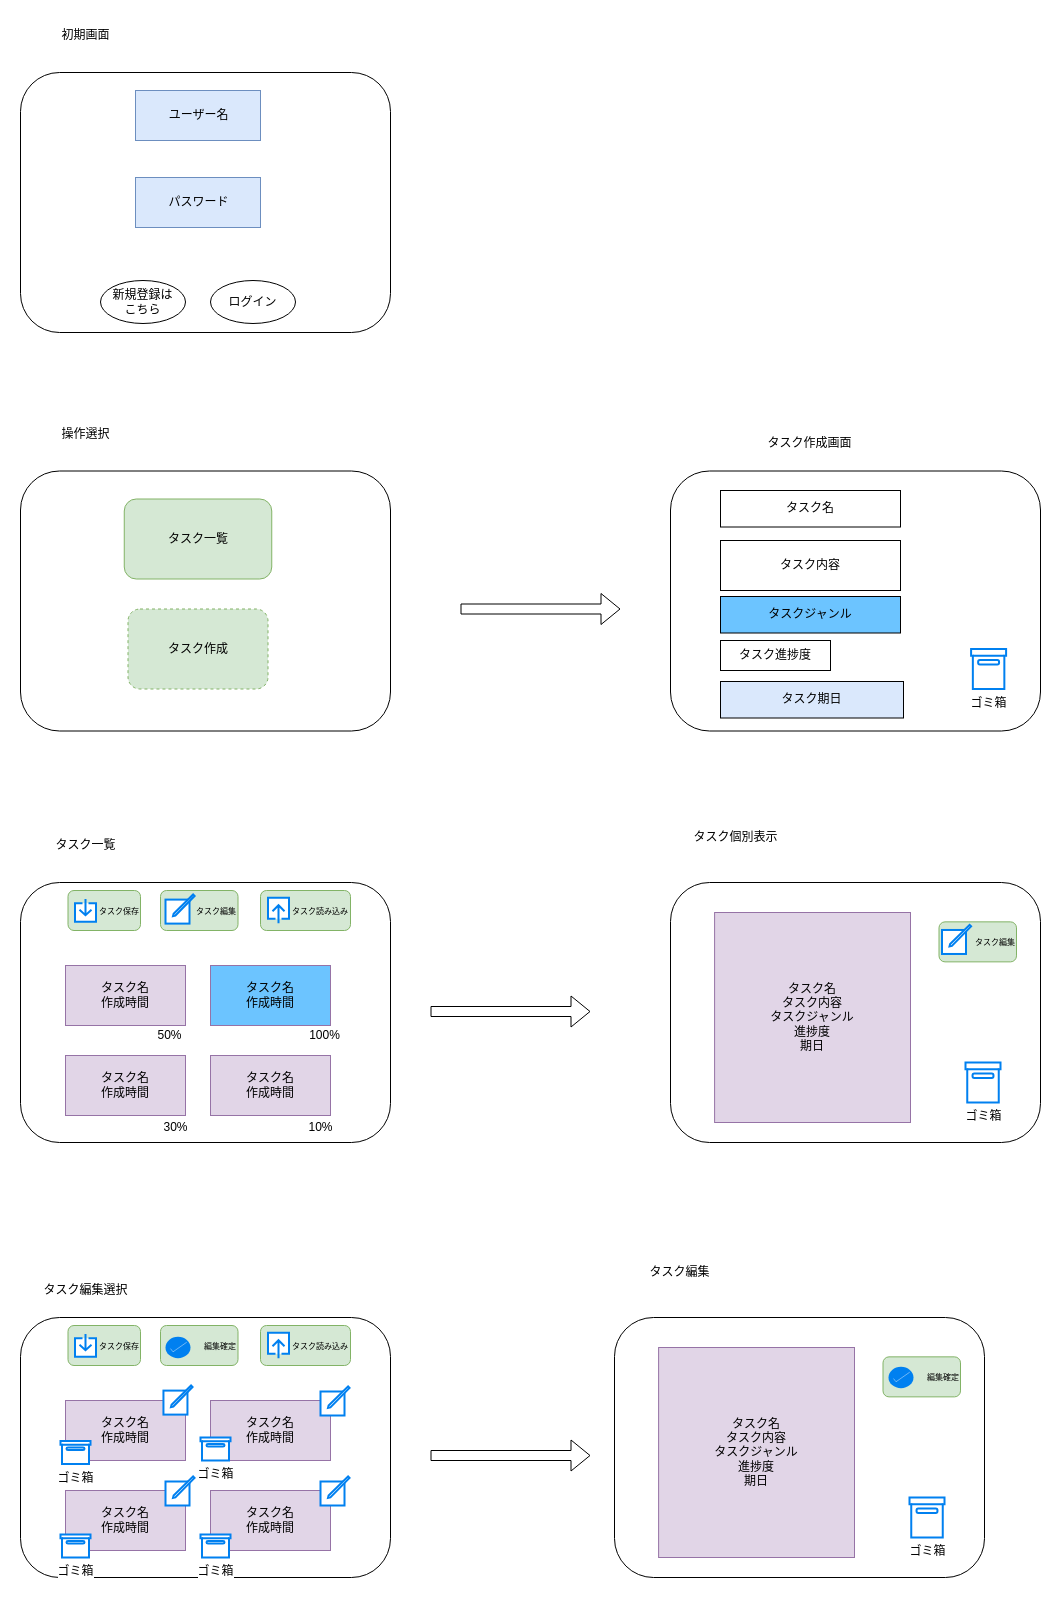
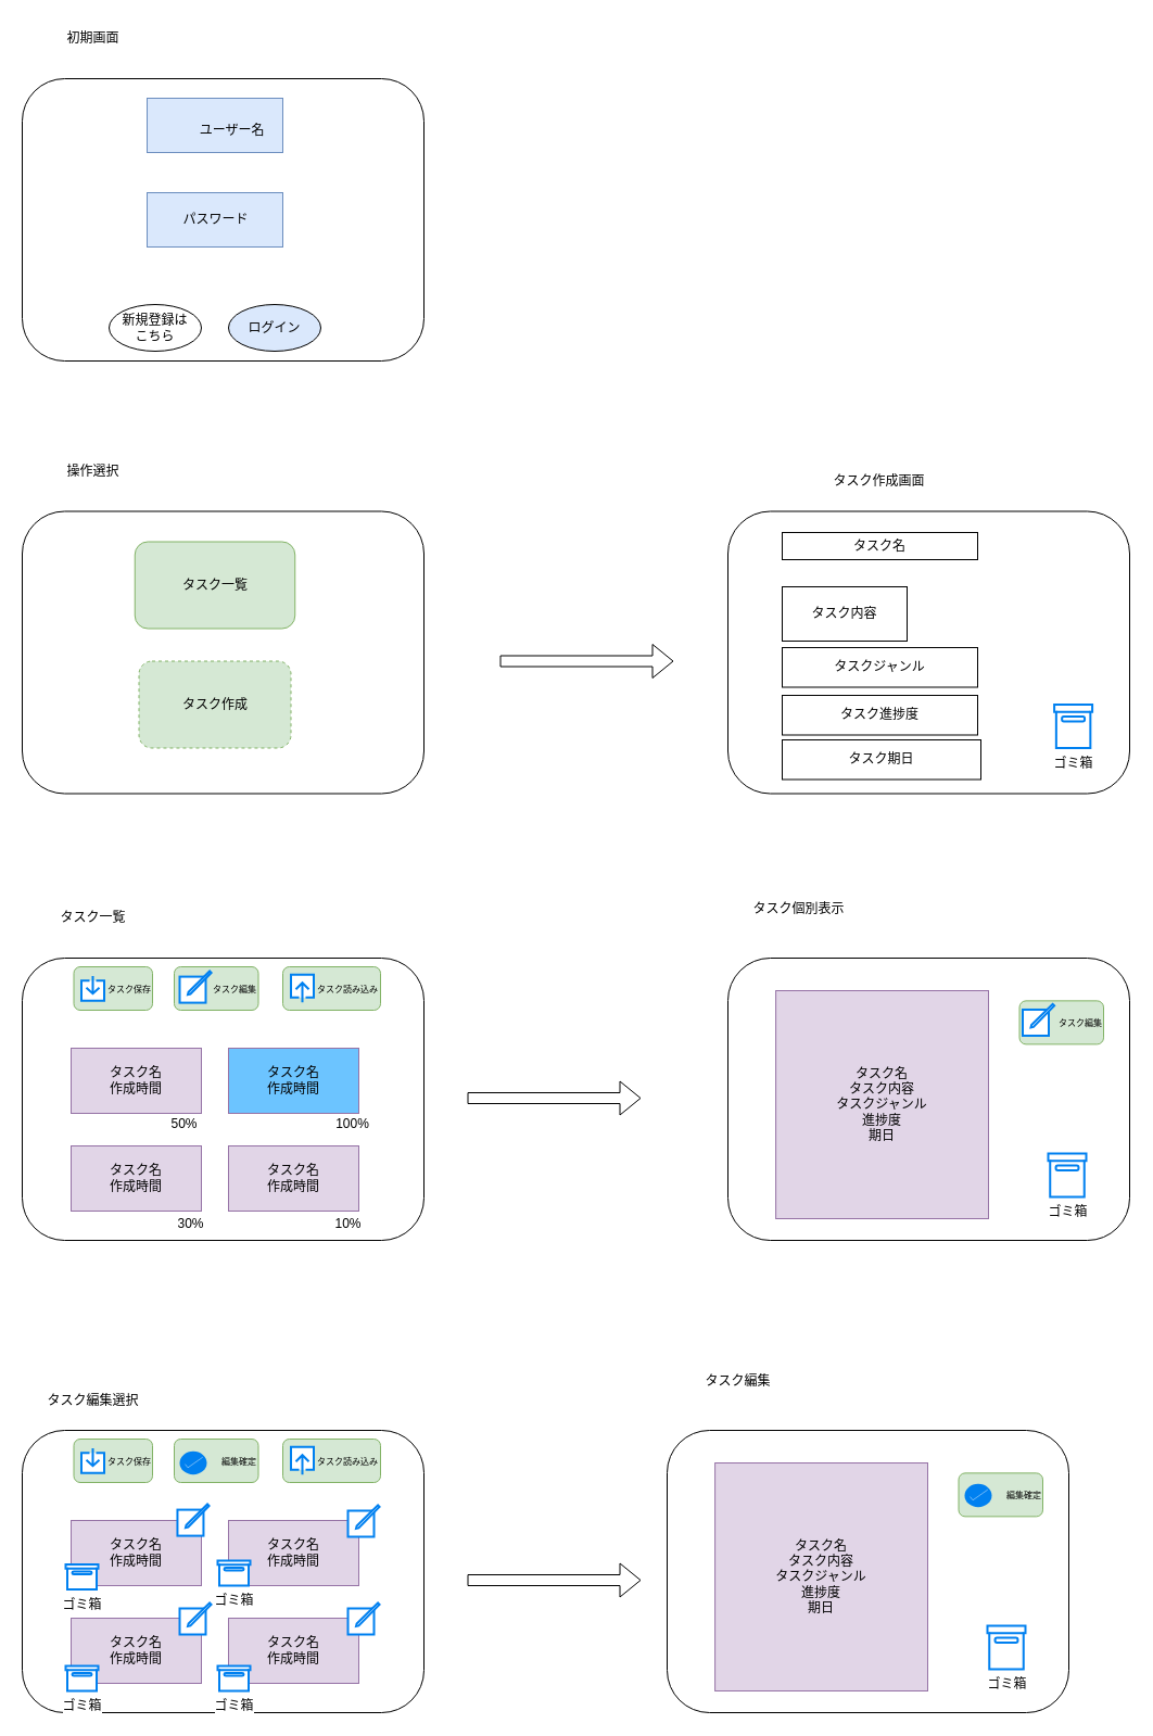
- <mxCell id="7" value="ユーザー名" style="text;html=1;align=center;verticalAlign=middle;resizable=0;points=[];autosize=1;strokeColor=none;fillColor=none;" parent="1" vertex="1"><mxGeometry x="157.5" y="100" width="80" height="30" as="geometry" /></mxCell>
+ <mxCell id="7" value="ユーザー名" style="text;html=1;align=center;verticalAlign=middle;resizable=0;points=[];autosize=1;strokeColor=none;fillColor=none;" parent="1" vertex="1"><mxGeometry x="172.5" y="105" width="80" height="30" as="geometry" /></mxCell>
- <mxCell id="11" value="ログイン" style="ellipse;whiteSpace=wrap;html=1;" parent="1" vertex="1"><mxGeometry x="210" y="280" width="85" height="43" as="geometry" /></mxCell>
+ <mxCell id="11" value="ログイン" style="ellipse;whiteSpace=wrap;html=1;fillColor=#dae8fc;" parent="1" vertex="1"><mxGeometry x="210" y="280" width="85" height="43" as="geometry" /></mxCell>
- <mxCell id="67" value="タスク名" style="whiteSpace=wrap;html=1;" parent="1" vertex="1"><mxGeometry x="720" y="490" width="180" height="36.5" as="geometry" /></mxCell>
+ <mxCell id="67" value="タスク名" style="whiteSpace=wrap;html=1;" parent="1" vertex="1"><mxGeometry x="720" y="490" width="180" height="25" as="geometry" /></mxCell>
- <mxCell id="68" value="タスク内容" style="whiteSpace=wrap;html=1;" parent="1" vertex="1"><mxGeometry x="720" y="540" width="180" height="50" as="geometry" /></mxCell>
+ <mxCell id="68" value="タスク内容" style="whiteSpace=wrap;html=1;" parent="1" vertex="1"><mxGeometry x="720" y="540" width="115" height="50" as="geometry" /></mxCell>
- <mxCell id="69" value="タスクジャンル" style="whiteSpace=wrap;html=1;fillColor=#6cc4ff;" parent="1" vertex="1"><mxGeometry x="720" y="596" width="180" height="36.5" as="geometry" /></mxCell>
+ <mxCell id="69" value="タスクジャンル" style="whiteSpace=wrap;html=1;" parent="1" vertex="1"><mxGeometry x="720" y="596" width="180" height="36.5" as="geometry" /></mxCell>
- <mxCell id="70" value="タスク進捗度" style="whiteSpace=wrap;html=1;" parent="1" vertex="1"><mxGeometry x="720" y="640" width="110" height="30" as="geometry" /></mxCell>
+ <mxCell id="70" value="タスク進捗度" style="whiteSpace=wrap;html=1;" parent="1" vertex="1"><mxGeometry x="720" y="640" width="180" height="36.5" as="geometry" /></mxCell>
- <mxCell id="72" value="タスク期日" style="whiteSpace=wrap;html=1;fillColor=#dae8fc;" parent="1" vertex="1"><mxGeometry x="720" y="681" width="183" height="36.5" as="geometry" /></mxCell>
+ <mxCell id="72" value="タスク期日" style="whiteSpace=wrap;html=1;" parent="1" vertex="1"><mxGeometry x="720" y="681" width="183" height="36.5" as="geometry" /></mxCell>
